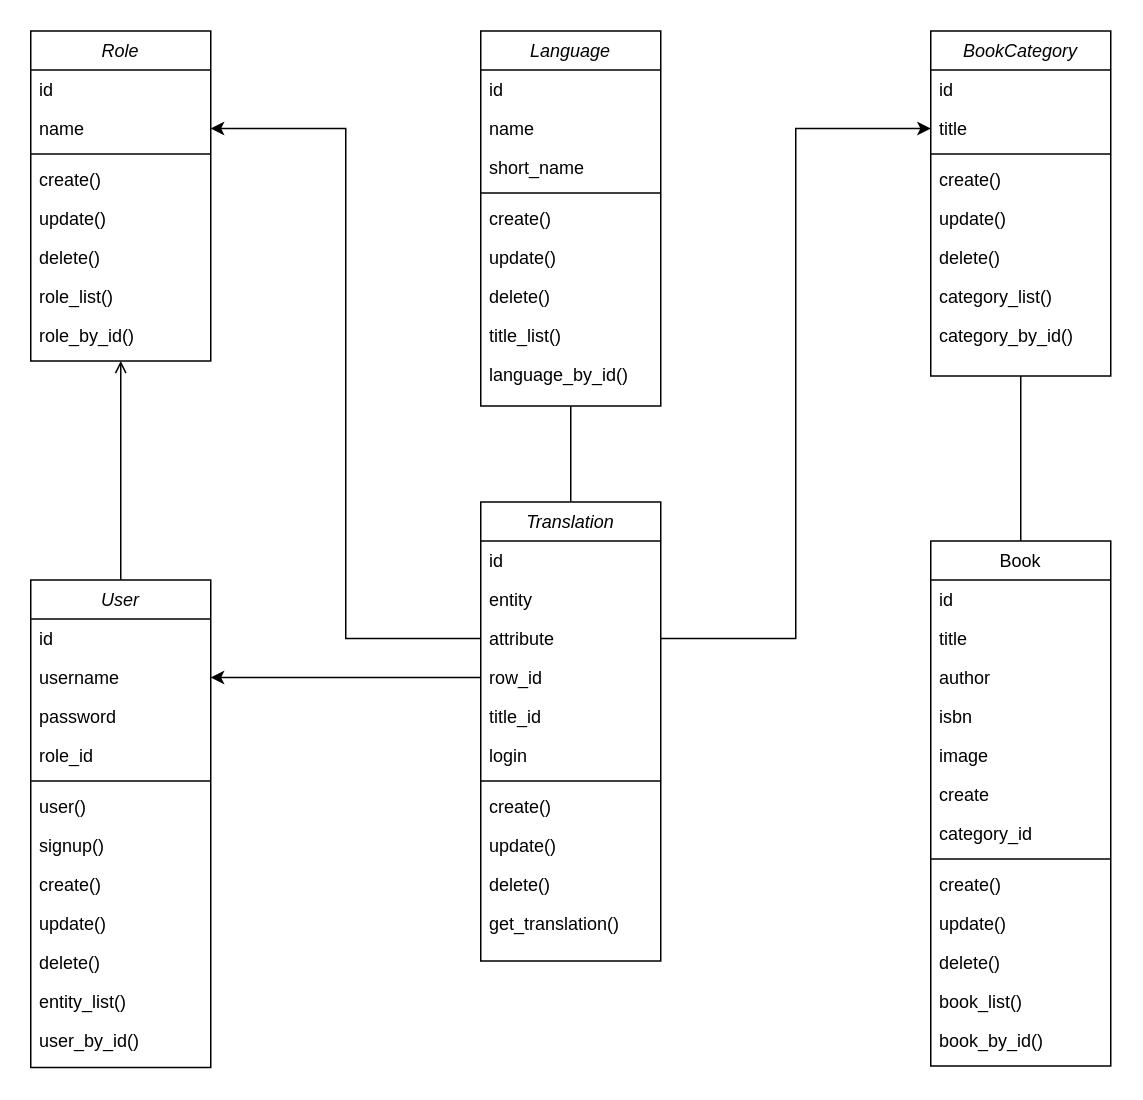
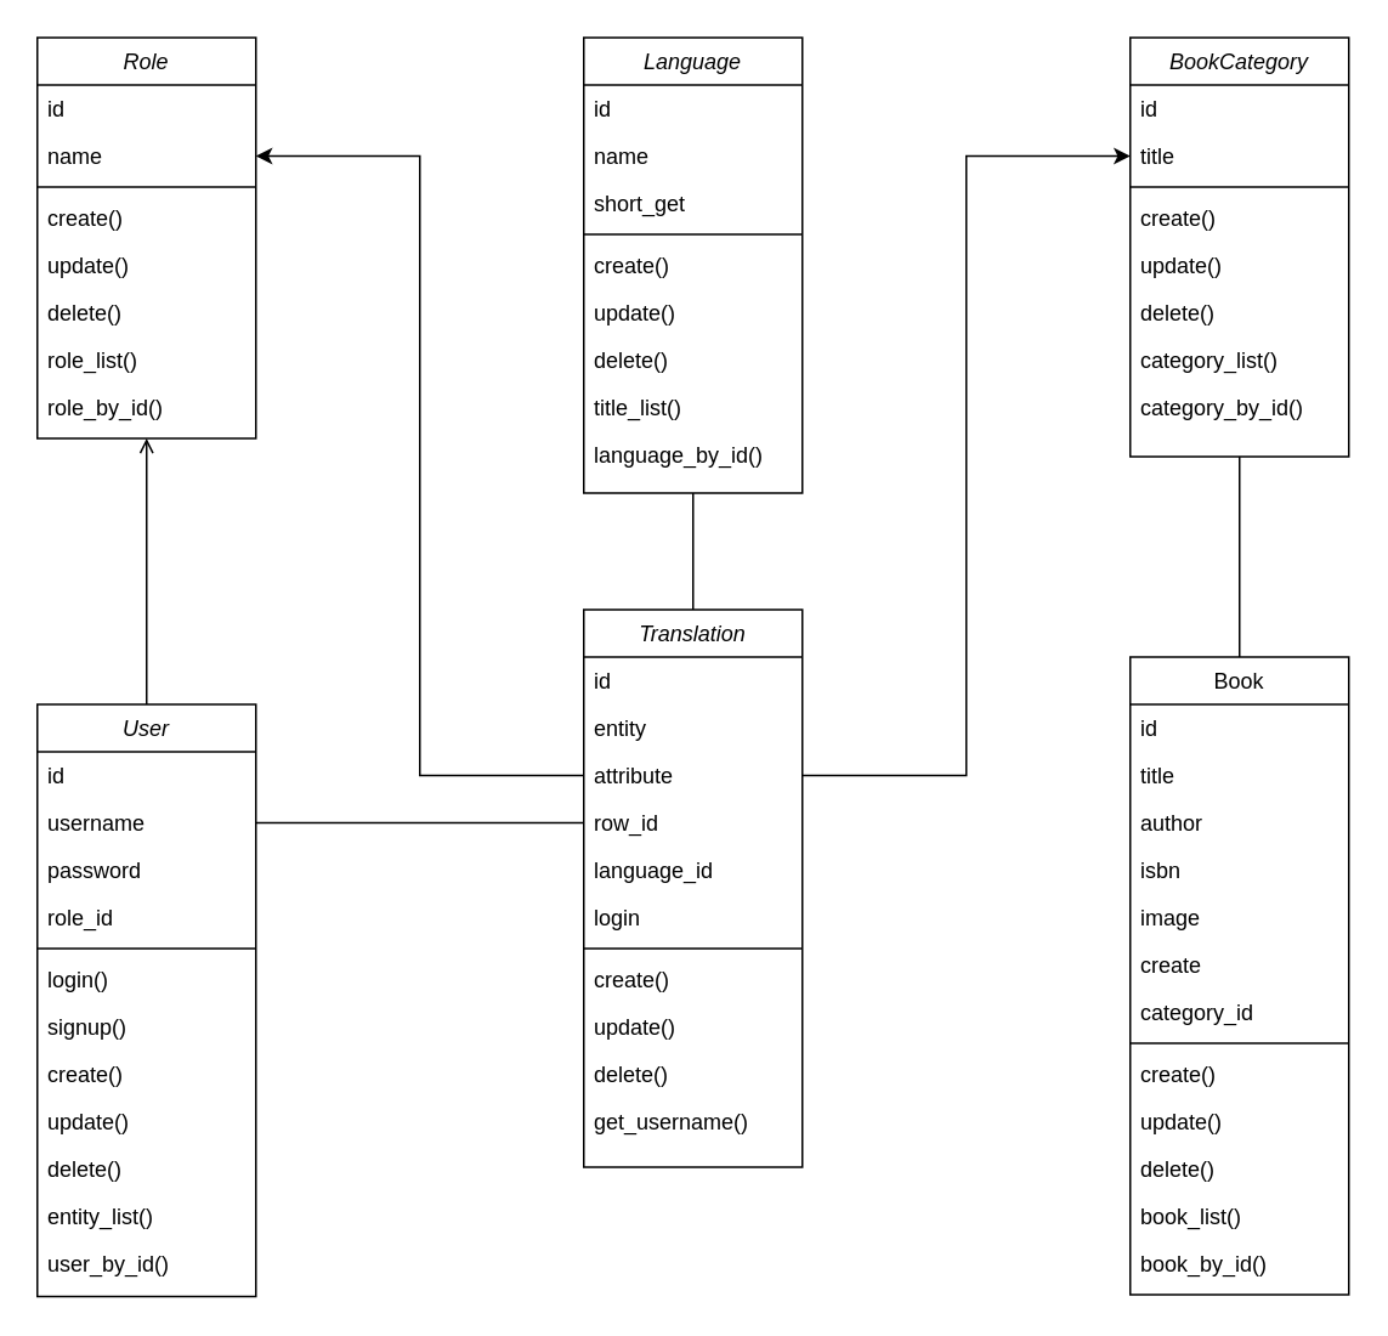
- <mxCell id="52" value="short_name" style="text;align=left;verticalAlign=top;spacingLeft=4;spacingRight=4;overflow=hidden;rotatable=0;points=[[0,0.5],[1,0.5]];portConstraint=eastwest;rounded=0;shadow=0;html=0;" vertex="1" parent="49"><mxGeometry y="78" width="120" height="26" as="geometry" /></mxCell>
+ <mxCell id="52" value="short_get" style="text;align=left;verticalAlign=top;spacingLeft=4;spacingRight=4;overflow=hidden;rotatable=0;points=[[0,0.5],[1,0.5]];portConstraint=eastwest;rounded=0;shadow=0;html=0;" vertex="1" parent="49"><mxGeometry y="78" width="120" height="26" as="geometry" /></mxCell>
- <mxCell id="74" style="edgeStyle=orthogonalEdgeStyle;rounded=0;orthogonalLoop=1;jettySize=auto;html=1;exitX=0;exitY=0.5;exitDx=0;exitDy=0;entryX=1;entryY=0.5;entryDx=0;entryDy=0;" edge="1" parent="1" source="64" target="5"><mxGeometry relative="1" as="geometry" /></mxCell>
+ <mxCell id="74" style="edgeStyle=orthogonalEdgeStyle;rounded=0;orthogonalLoop=1;jettySize=auto;html=1;exitX=0;exitY=0.5;exitDx=0;exitDy=0;entryX=1;entryY=0.5;entryDx=0;entryDy=0;endArrow=none;" edge="1" parent="1" source="64" target="5"><mxGeometry relative="1" as="geometry" /></mxCell>
- <mxCell id="65" value="title_id" style="text;align=left;verticalAlign=top;spacingLeft=4;spacingRight=4;overflow=hidden;rotatable=0;points=[[0,0.5],[1,0.5]];portConstraint=eastwest;rounded=0;shadow=0;html=0;" vertex="1" parent="60"><mxGeometry y="130" width="120" height="26" as="geometry" /></mxCell>
+ <mxCell id="65" value="language_id" style="text;align=left;verticalAlign=top;spacingLeft=4;spacingRight=4;overflow=hidden;rotatable=0;points=[[0,0.5],[1,0.5]];portConstraint=eastwest;rounded=0;shadow=0;html=0;" vertex="1" parent="60"><mxGeometry y="130" width="120" height="26" as="geometry" /></mxCell>
- <mxCell id="9" value="user()" style="text;align=left;verticalAlign=top;spacingLeft=4;spacingRight=4;overflow=hidden;rotatable=0;points=[[0,0.5],[1,0.5]];portConstraint=eastwest;rounded=0;shadow=0;html=0;" vertex="1" parent="3"><mxGeometry y="138" width="120" height="26" as="geometry" /></mxCell>
+ <mxCell id="9" value="login()" style="text;align=left;verticalAlign=top;spacingLeft=4;spacingRight=4;overflow=hidden;rotatable=0;points=[[0,0.5],[1,0.5]];portConstraint=eastwest;rounded=0;shadow=0;html=0;" vertex="1" parent="3"><mxGeometry y="138" width="120" height="26" as="geometry" /></mxCell>
- <mxCell id="71" value="get_translation()" style="text;align=left;verticalAlign=top;spacingLeft=4;spacingRight=4;overflow=hidden;rotatable=0;points=[[0,0.5],[1,0.5]];portConstraint=eastwest;rounded=0;shadow=0;html=0;" vertex="1" parent="60"><mxGeometry y="268" width="120" height="26" as="geometry" /></mxCell>
+ <mxCell id="71" value="get_username()" style="text;align=left;verticalAlign=top;spacingLeft=4;spacingRight=4;overflow=hidden;rotatable=0;points=[[0,0.5],[1,0.5]];portConstraint=eastwest;rounded=0;shadow=0;html=0;" vertex="1" parent="60"><mxGeometry y="268" width="120" height="26" as="geometry" /></mxCell>
